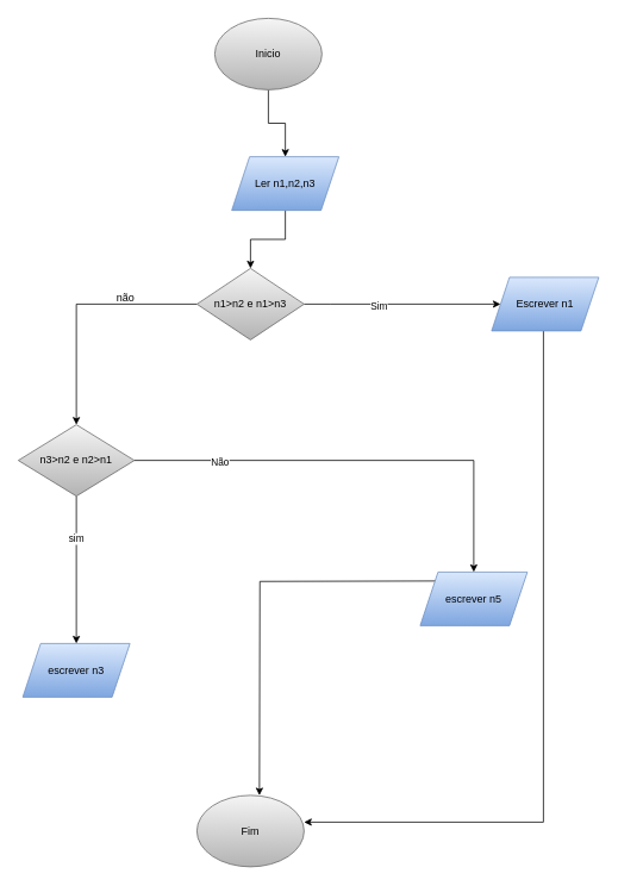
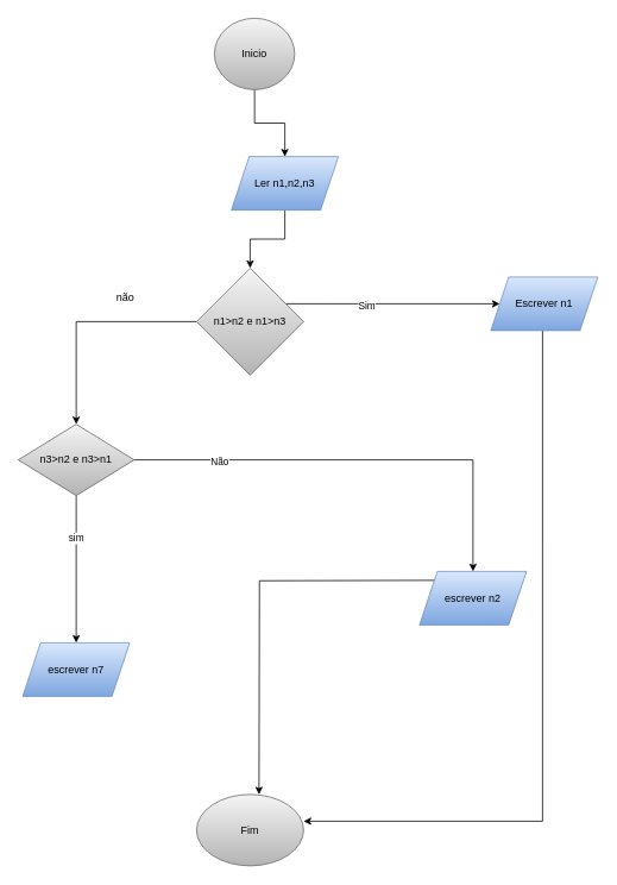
- <mxCell id="3" value="Inicio" style="ellipse;whiteSpace=wrap;html=1;fillColor=#f5f5f5;gradientColor=#b3b3b3;strokeColor=#666666;" vertex="1" parent="1"><mxGeometry x="240" y="20" width="120" height="80" as="geometry" /></mxCell>
+ <mxCell id="3" value="Inicio" style="ellipse;whiteSpace=wrap;html=1;fillColor=#f5f5f5;gradientColor=#b3b3b3;strokeColor=#666666;" vertex="1" parent="1"><mxGeometry x="240" y="20" width="90" height="80" as="geometry" /></mxCell>
- <mxCell id="9" value="n1&amp;gt;n2 e n1&amp;gt;n3" style="rhombus;whiteSpace=wrap;html=1;fillColor=#f5f5f5;gradientColor=#b3b3b3;strokeColor=#666666;" vertex="1" parent="1"><mxGeometry x="220" y="300" width="120" height="80" as="geometry" /></mxCell>
+ <mxCell id="9" value="n1&amp;gt;n2 e n1&amp;gt;n3" style="rhombus;whiteSpace=wrap;html=1;fillColor=#f5f5f5;gradientColor=#b3b3b3;strokeColor=#666666;" vertex="1" parent="1"><mxGeometry x="220" y="300" width="120" height="120" as="geometry" /></mxCell>
- <mxCell id="14" value="n3&amp;gt;n2 e n2&amp;gt;n1" style="rhombus;whiteSpace=wrap;html=1;fillColor=#f5f5f5;gradientColor=#b3b3b3;strokeColor=#666666;" vertex="1" parent="1"><mxGeometry x="20" y="475" width="130" height="80" as="geometry" /></mxCell>
+ <mxCell id="14" value="n3&amp;gt;n2 e n3&amp;gt;n1" style="rhombus;whiteSpace=wrap;html=1;fillColor=#f5f5f5;gradientColor=#b3b3b3;strokeColor=#666666;" vertex="1" parent="1"><mxGeometry x="20" y="475" width="130" height="80" as="geometry" /></mxCell>
- <mxCell id="16" value="escrever n5" style="shape=parallelogram;perimeter=parallelogramPerimeter;whiteSpace=wrap;html=1;fixedSize=1;fillColor=#dae8fc;gradientColor=#7ea6e0;strokeColor=#6c8ebf;" vertex="1" parent="1"><mxGeometry x="470" y="640" width="120" height="60" as="geometry" /></mxCell>
+ <mxCell id="16" value="escrever n2" style="shape=parallelogram;perimeter=parallelogramPerimeter;whiteSpace=wrap;html=1;fixedSize=1;fillColor=#dae8fc;gradientColor=#7ea6e0;strokeColor=#6c8ebf;" vertex="1" parent="1"><mxGeometry x="470" y="640" width="120" height="60" as="geometry" /></mxCell>
- <mxCell id="19" value="escrever n3" style="shape=parallelogram;perimeter=parallelogramPerimeter;whiteSpace=wrap;html=1;fixedSize=1;fillColor=#dae8fc;gradientColor=#7ea6e0;strokeColor=#6c8ebf;" vertex="1" parent="1"><mxGeometry x="25" y="720" width="120" height="60" as="geometry" /></mxCell>
+ <mxCell id="19" value="escrever n7" style="shape=parallelogram;perimeter=parallelogramPerimeter;whiteSpace=wrap;html=1;fixedSize=1;fillColor=#dae8fc;gradientColor=#7ea6e0;strokeColor=#6c8ebf;" vertex="1" parent="1"><mxGeometry x="25" y="720" width="120" height="60" as="geometry" /></mxCell>
